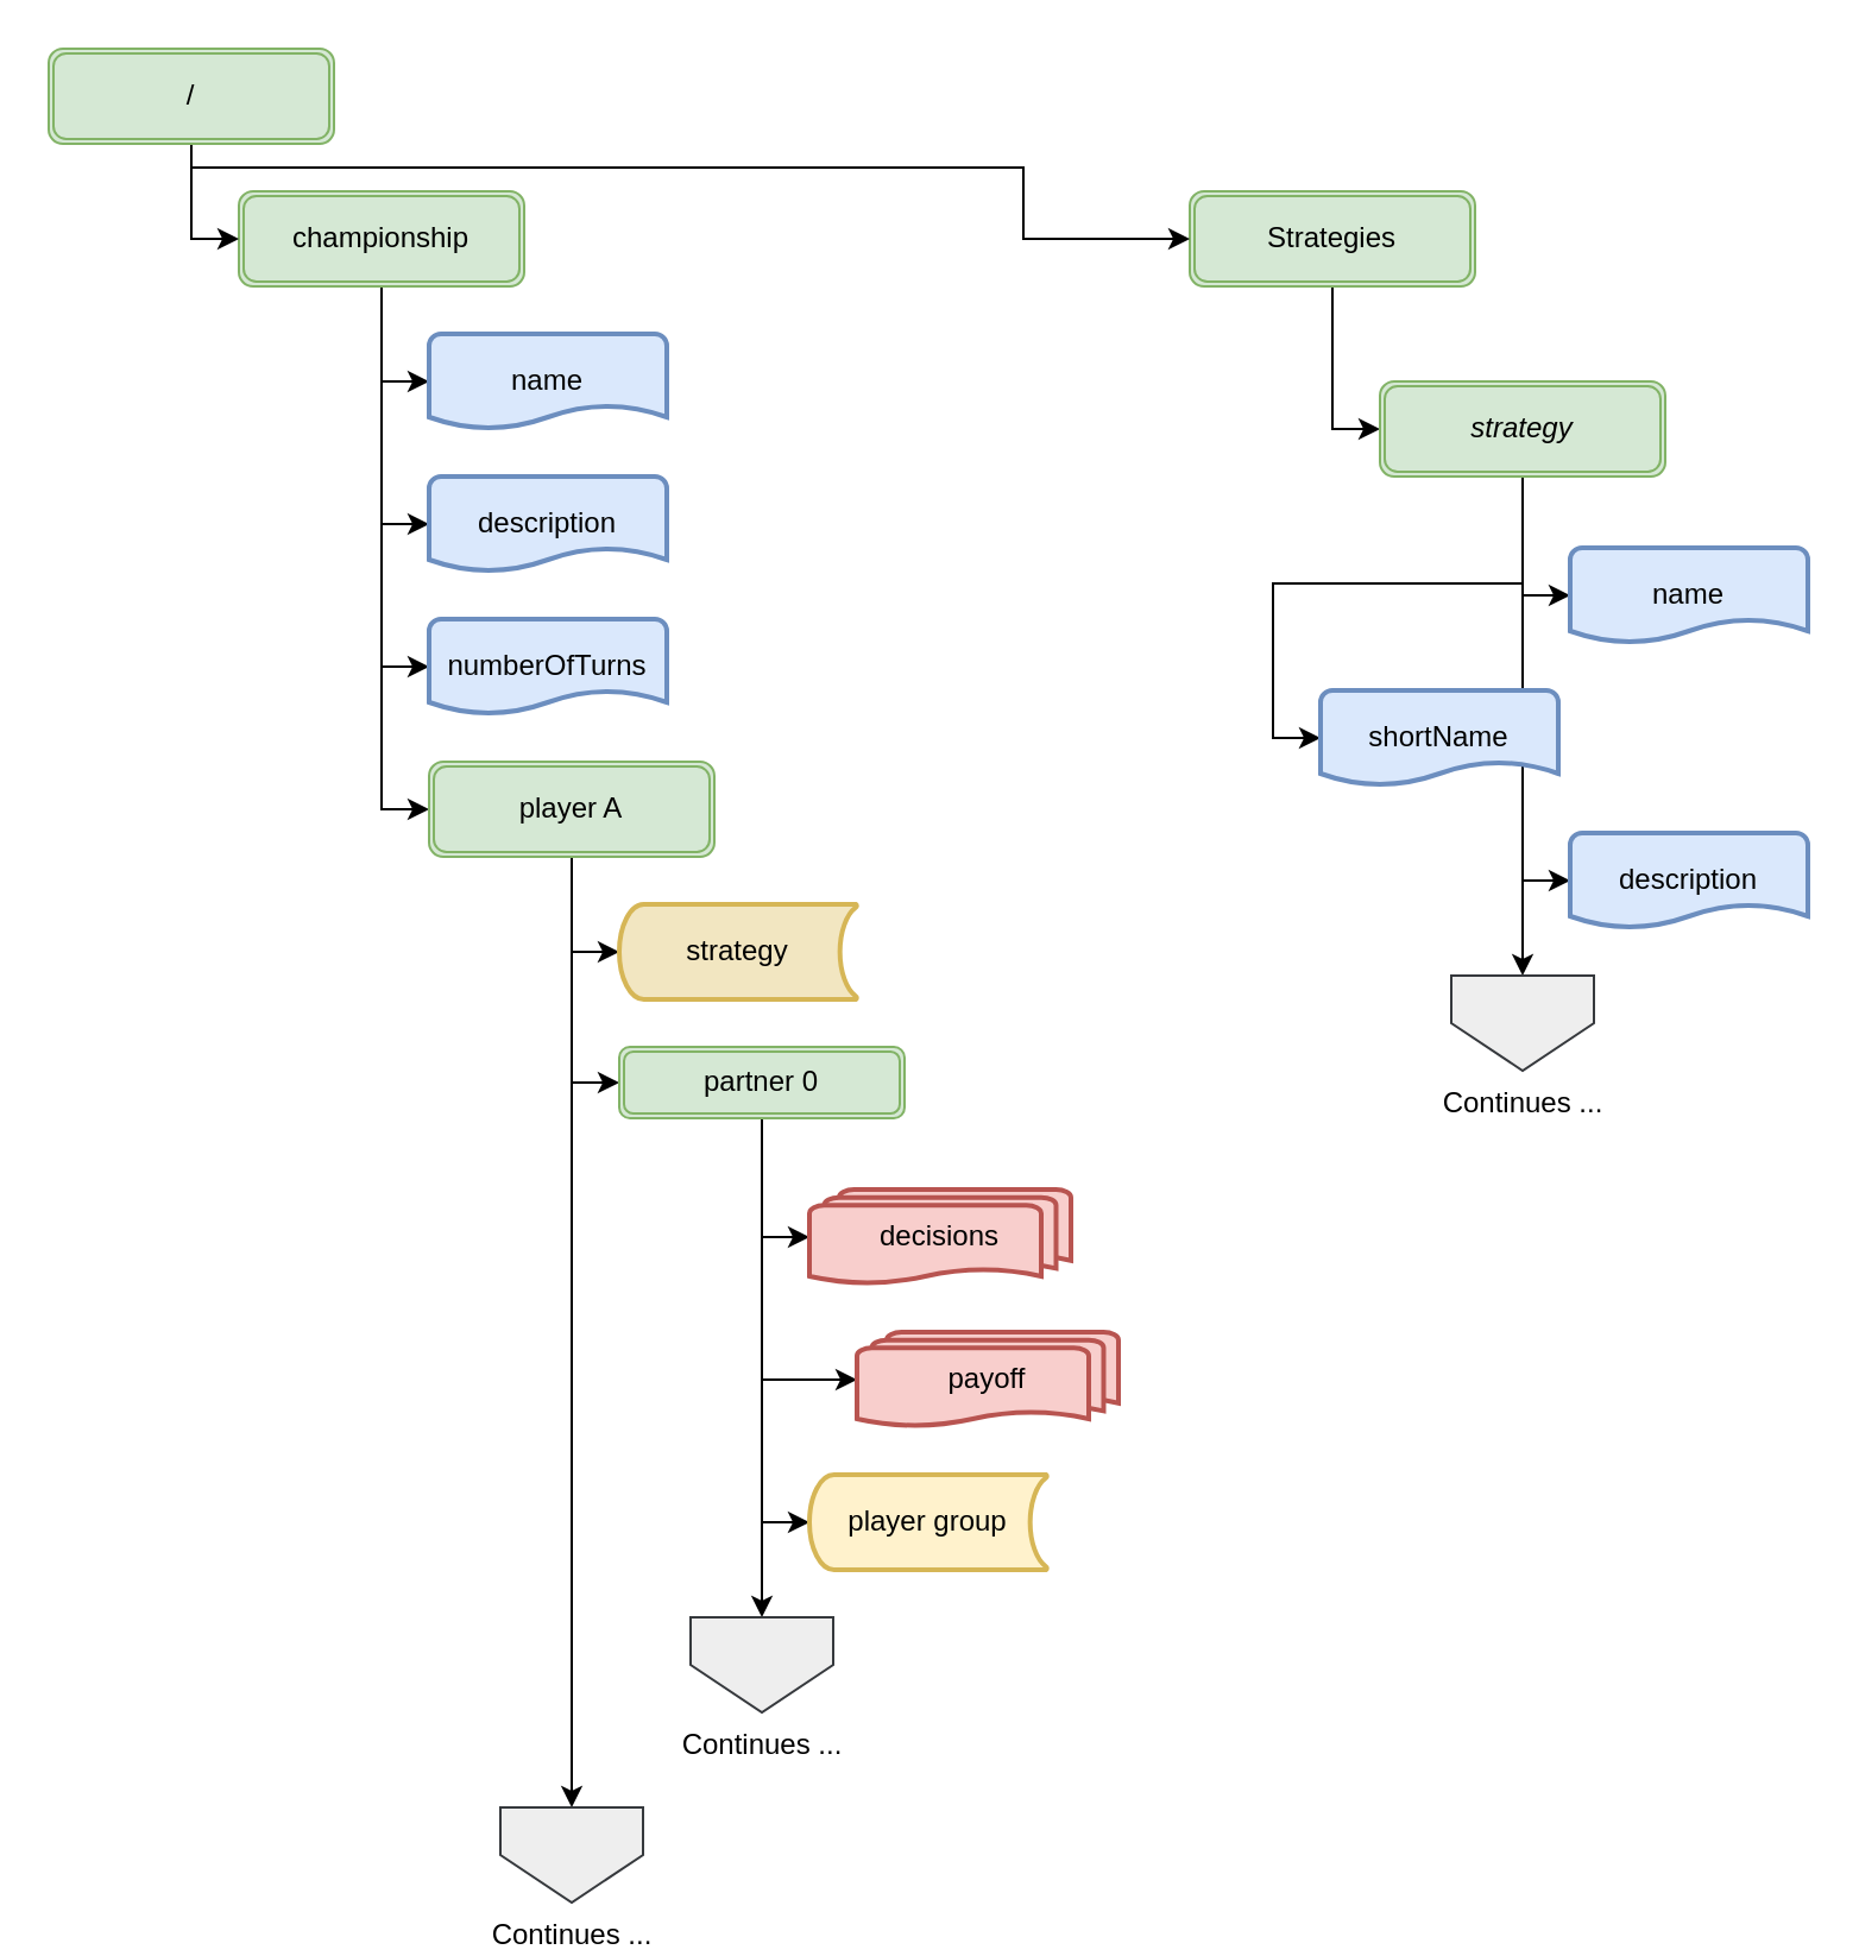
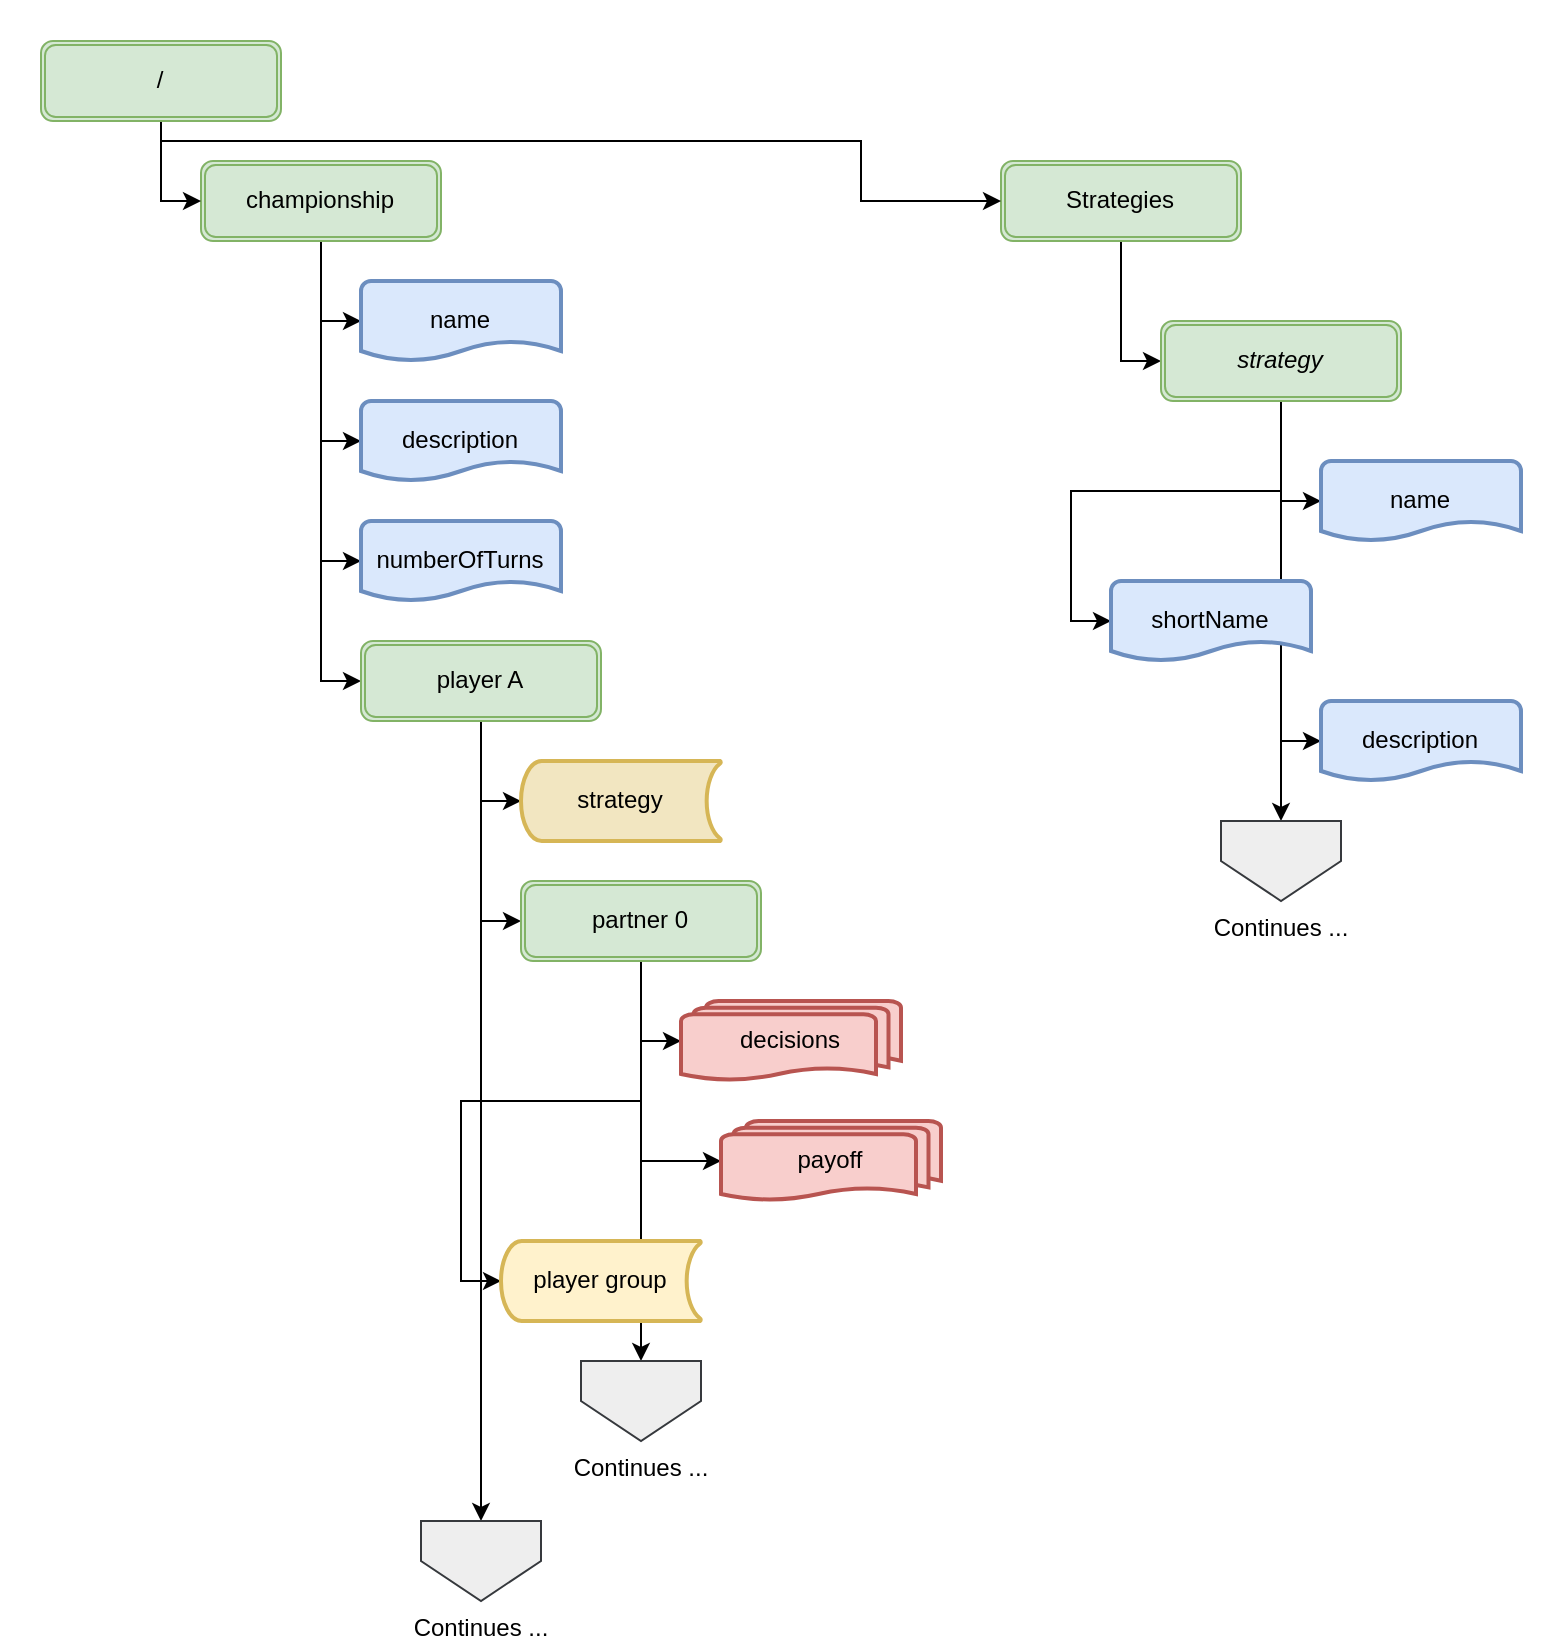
- <mxCell id="31" value="&lt;div&gt;partner 0&lt;/div&gt;" style="shape=ext;double=1;rounded=1;whiteSpace=wrap;html=1;fillColor=#d5e8d4;strokeColor=#82b366;fontSize=12;" parent="1" vertex="1"><mxGeometry x="260" y="440" width="120" height="30" as="geometry" /></mxCell>
+ <mxCell id="31" value="&lt;div&gt;partner 0&lt;/div&gt;" style="shape=ext;double=1;rounded=1;whiteSpace=wrap;html=1;fillColor=#d5e8d4;strokeColor=#82b366;fontSize=12;" parent="1" vertex="1"><mxGeometry x="260" y="440" width="120" height="40" as="geometry" /></mxCell>
- <mxCell id="34" value="player group" style="strokeWidth=2;html=1;shape=mxgraph.flowchart.stored_data;whiteSpace=wrap;fontSize=12;fillColor=#fff2cc;strokeColor=#d6b656;" parent="1" vertex="1"><mxGeometry x="340" y="620" width="100" height="40" as="geometry" /></mxCell>
+ <mxCell id="34" value="player group" style="strokeWidth=2;html=1;shape=mxgraph.flowchart.stored_data;whiteSpace=wrap;fontSize=12;fillColor=#fff2cc;strokeColor=#d6b656;" parent="1" vertex="1"><mxGeometry x="250" y="620" width="100" height="40" as="geometry" /></mxCell>
